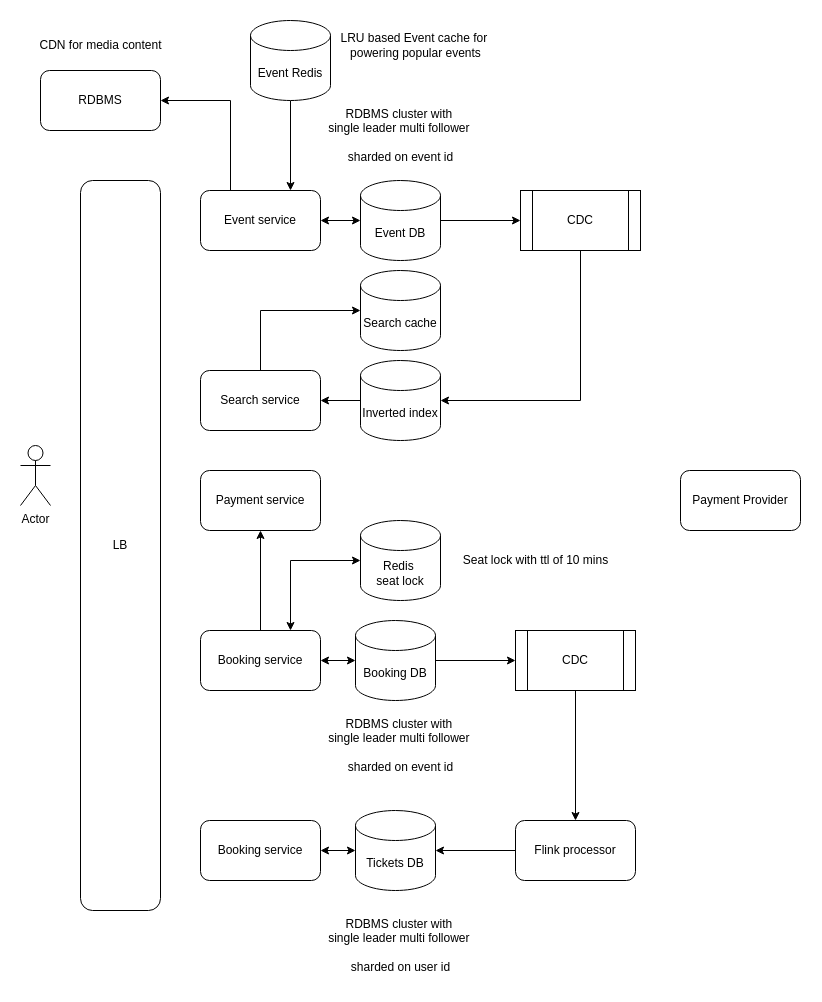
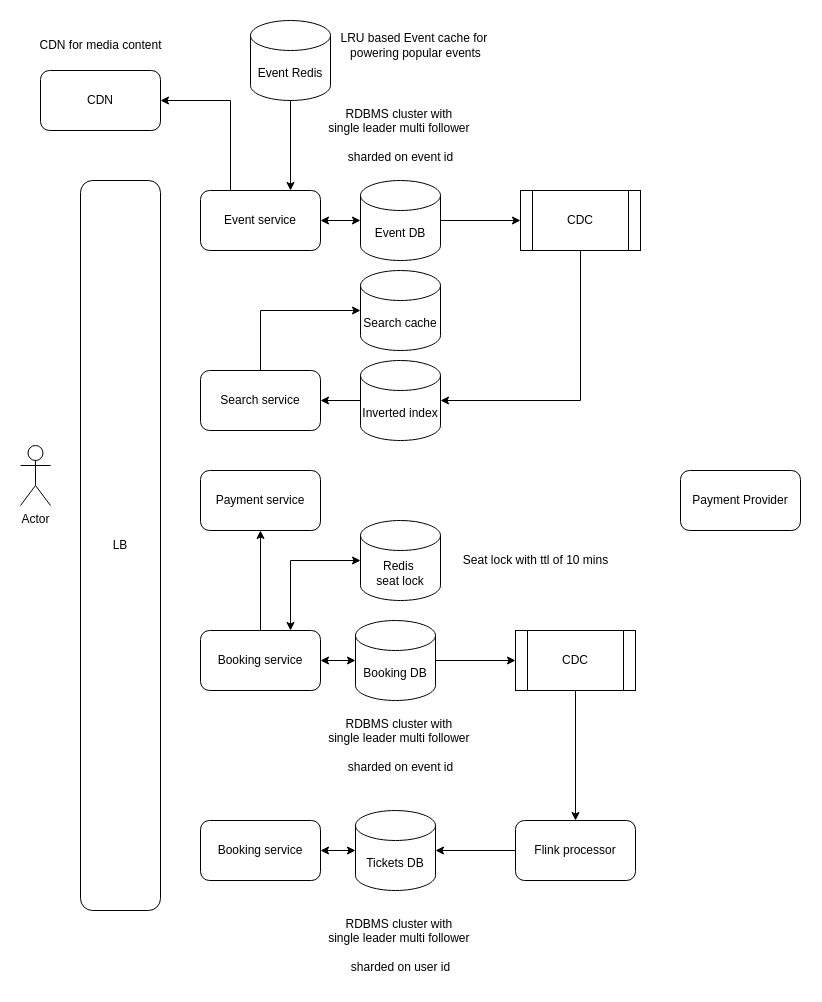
- <mxCell id="10" value="RDBMS" style="rounded=1;whiteSpace=wrap;html=1;" vertex="1" parent="1"><mxGeometry x="40" y="70" width="120" height="60" as="geometry" /></mxCell>
+ <mxCell id="10" value="CDN" style="rounded=1;whiteSpace=wrap;html=1;" vertex="1" parent="1"><mxGeometry x="40" y="70" width="120" height="60" as="geometry" /></mxCell>
